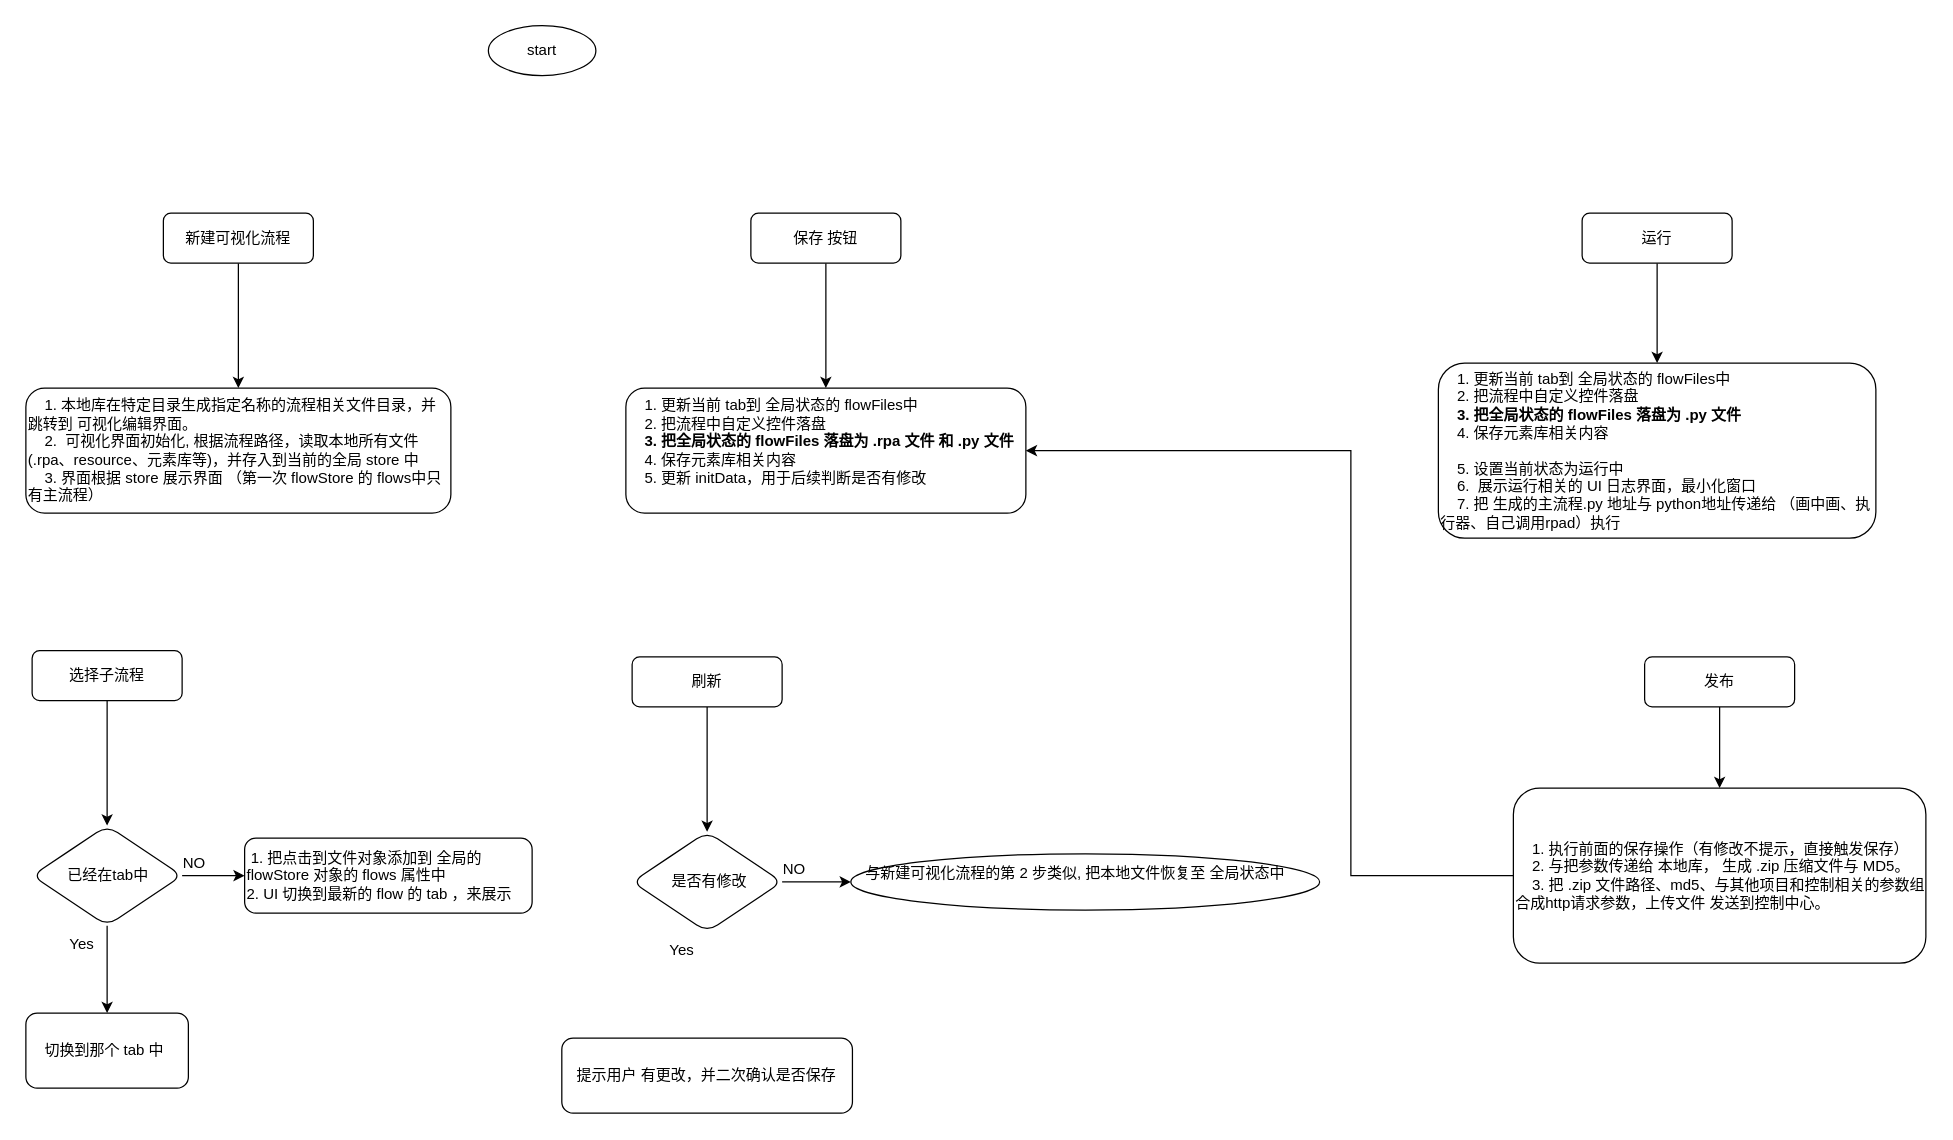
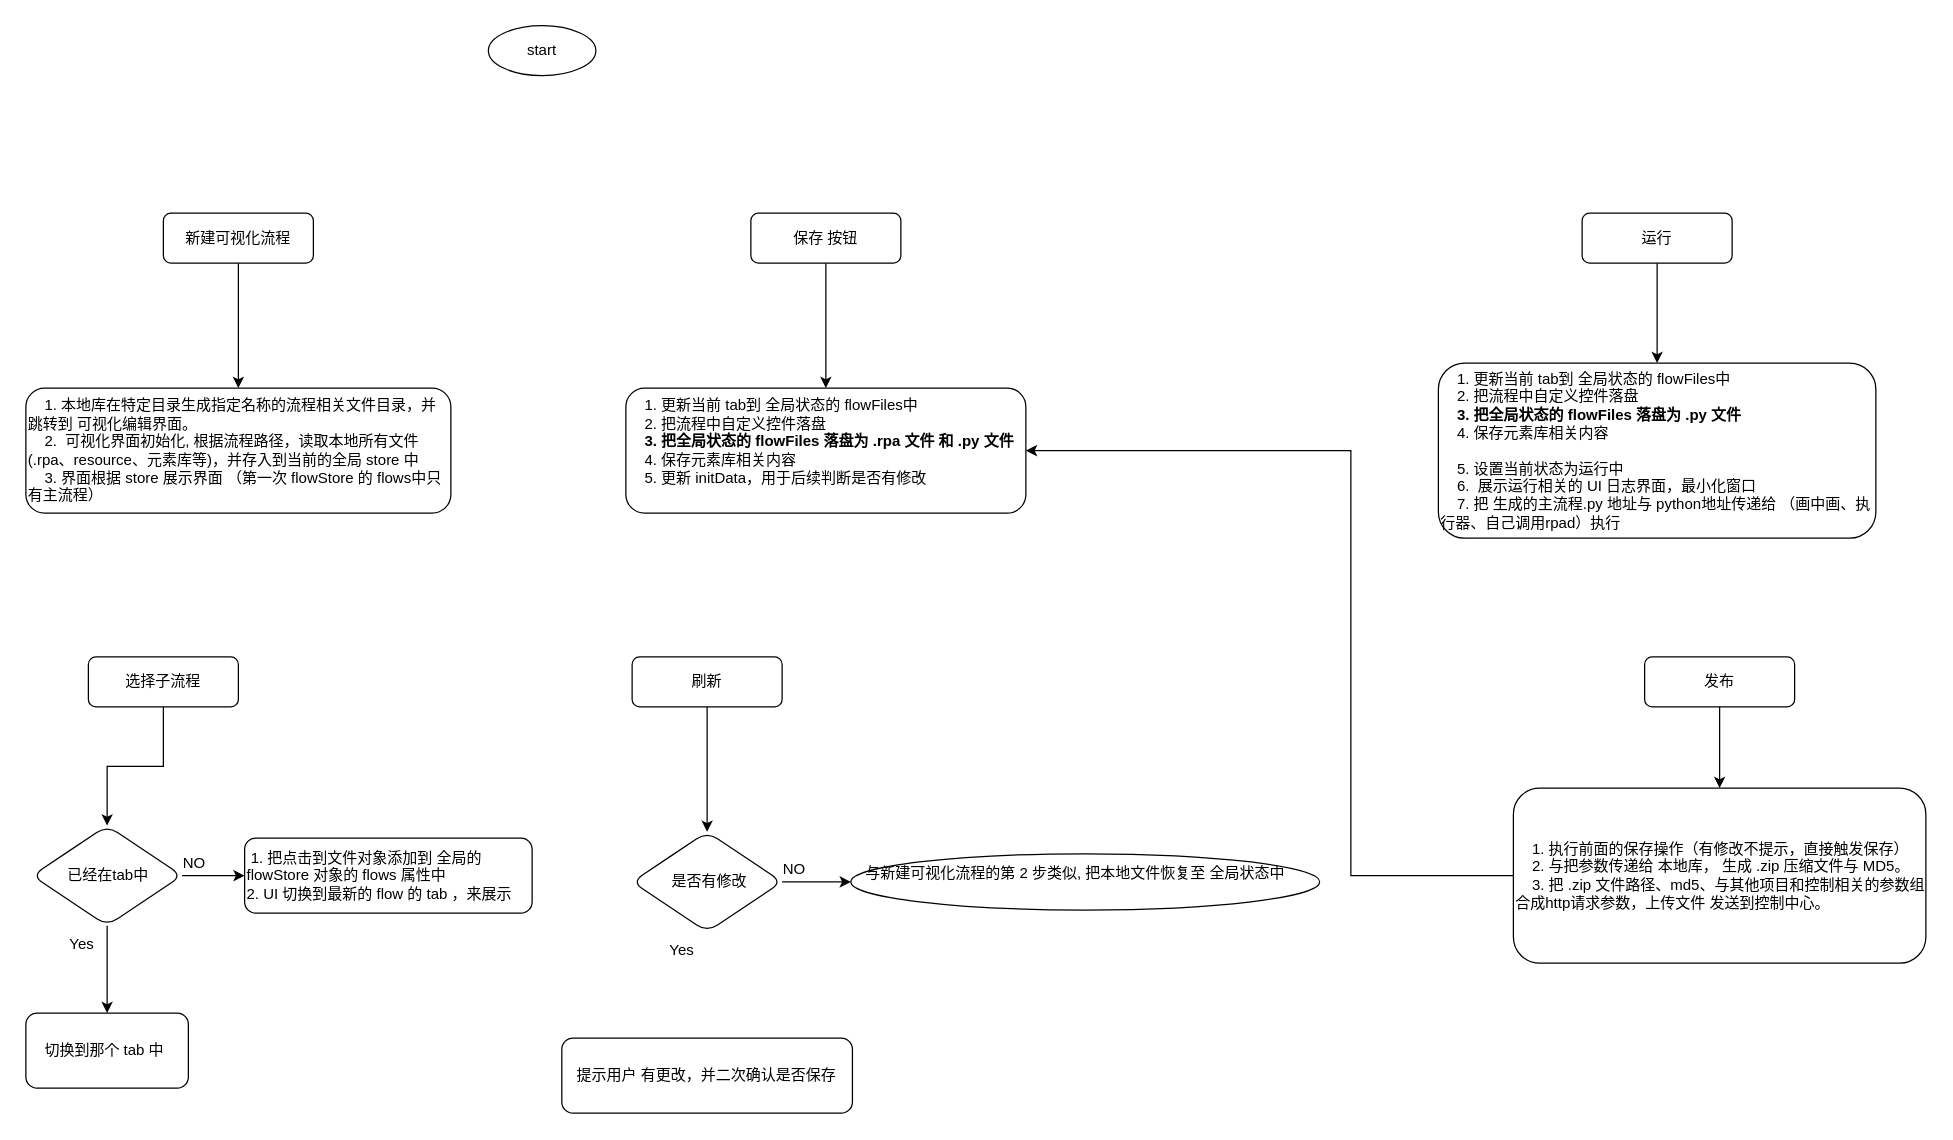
- <mxCell id="10" value="选择子流程" style="rounded=1;whiteSpace=wrap;html=1;fontSize=12;glass=0;strokeWidth=1;shadow=0;" vertex="1" parent="1"><mxGeometry x="25" y="520" width="120" height="40" as="geometry" /></mxCell>
+ <mxCell id="10" value="选择子流程" style="rounded=1;whiteSpace=wrap;html=1;fontSize=12;glass=0;strokeWidth=1;shadow=0;" vertex="1" parent="1"><mxGeometry x="70" y="525" width="120" height="40" as="geometry" /></mxCell>
